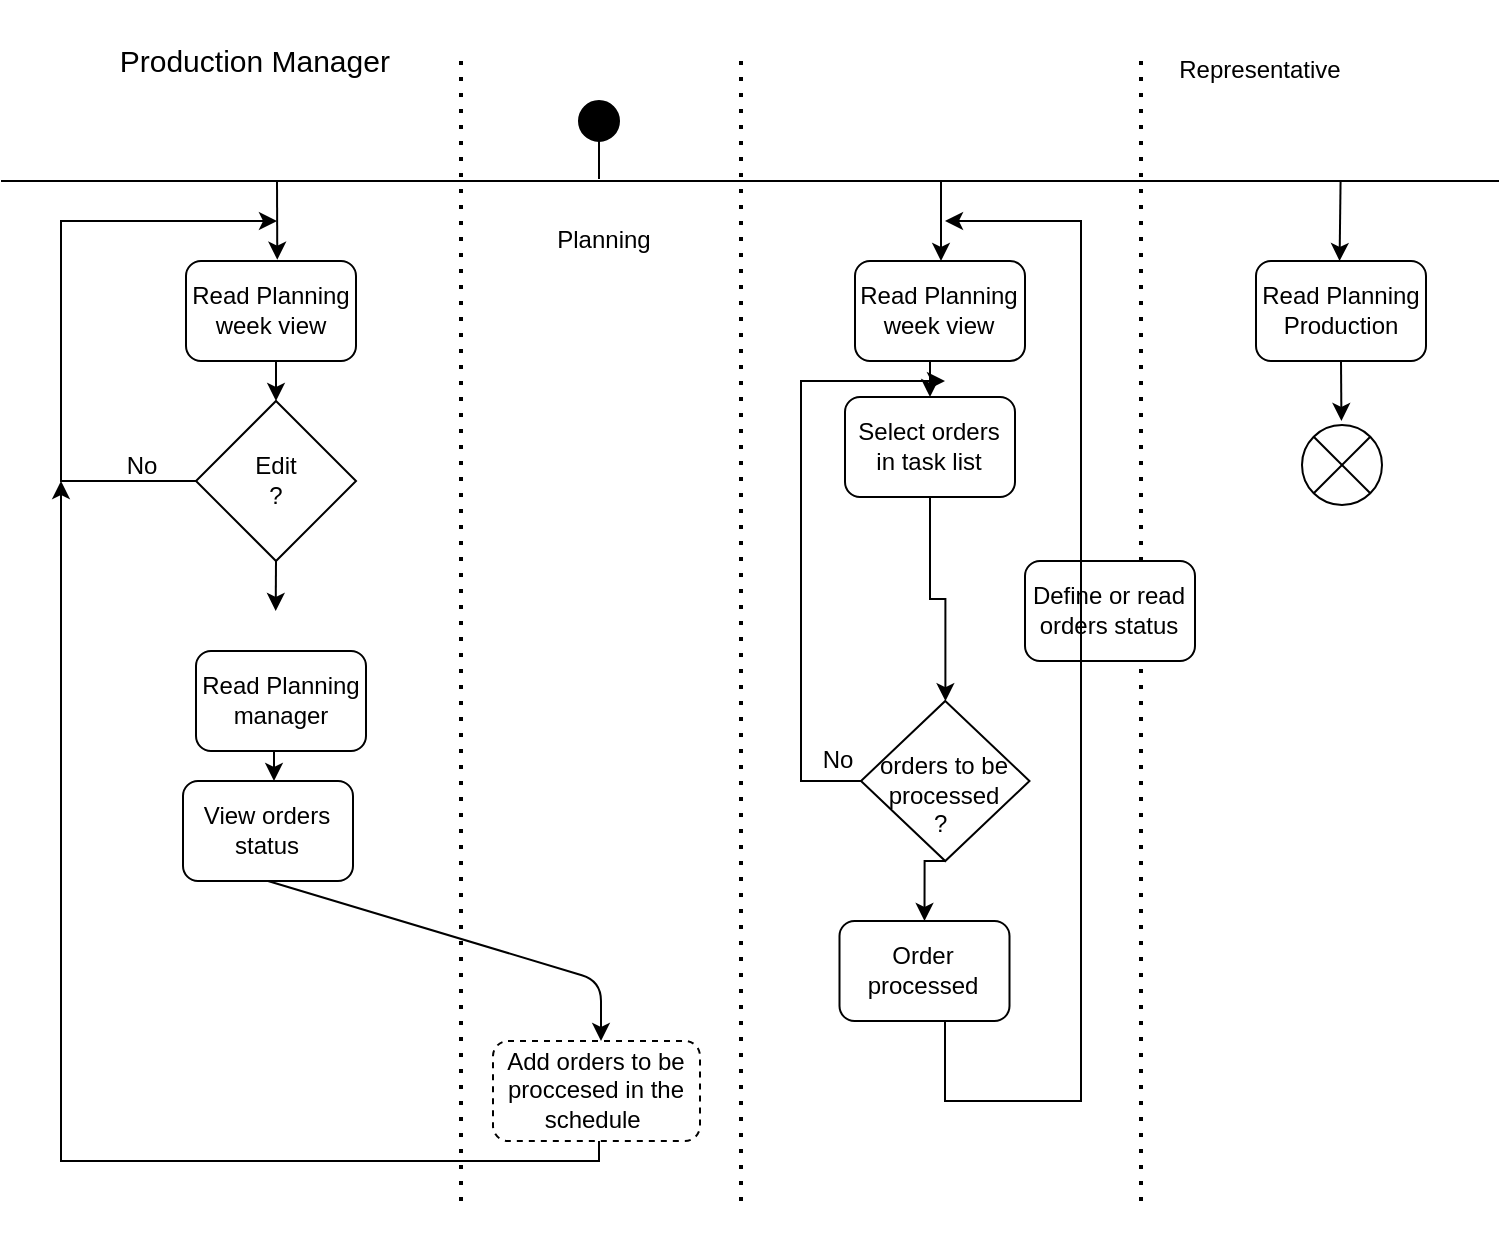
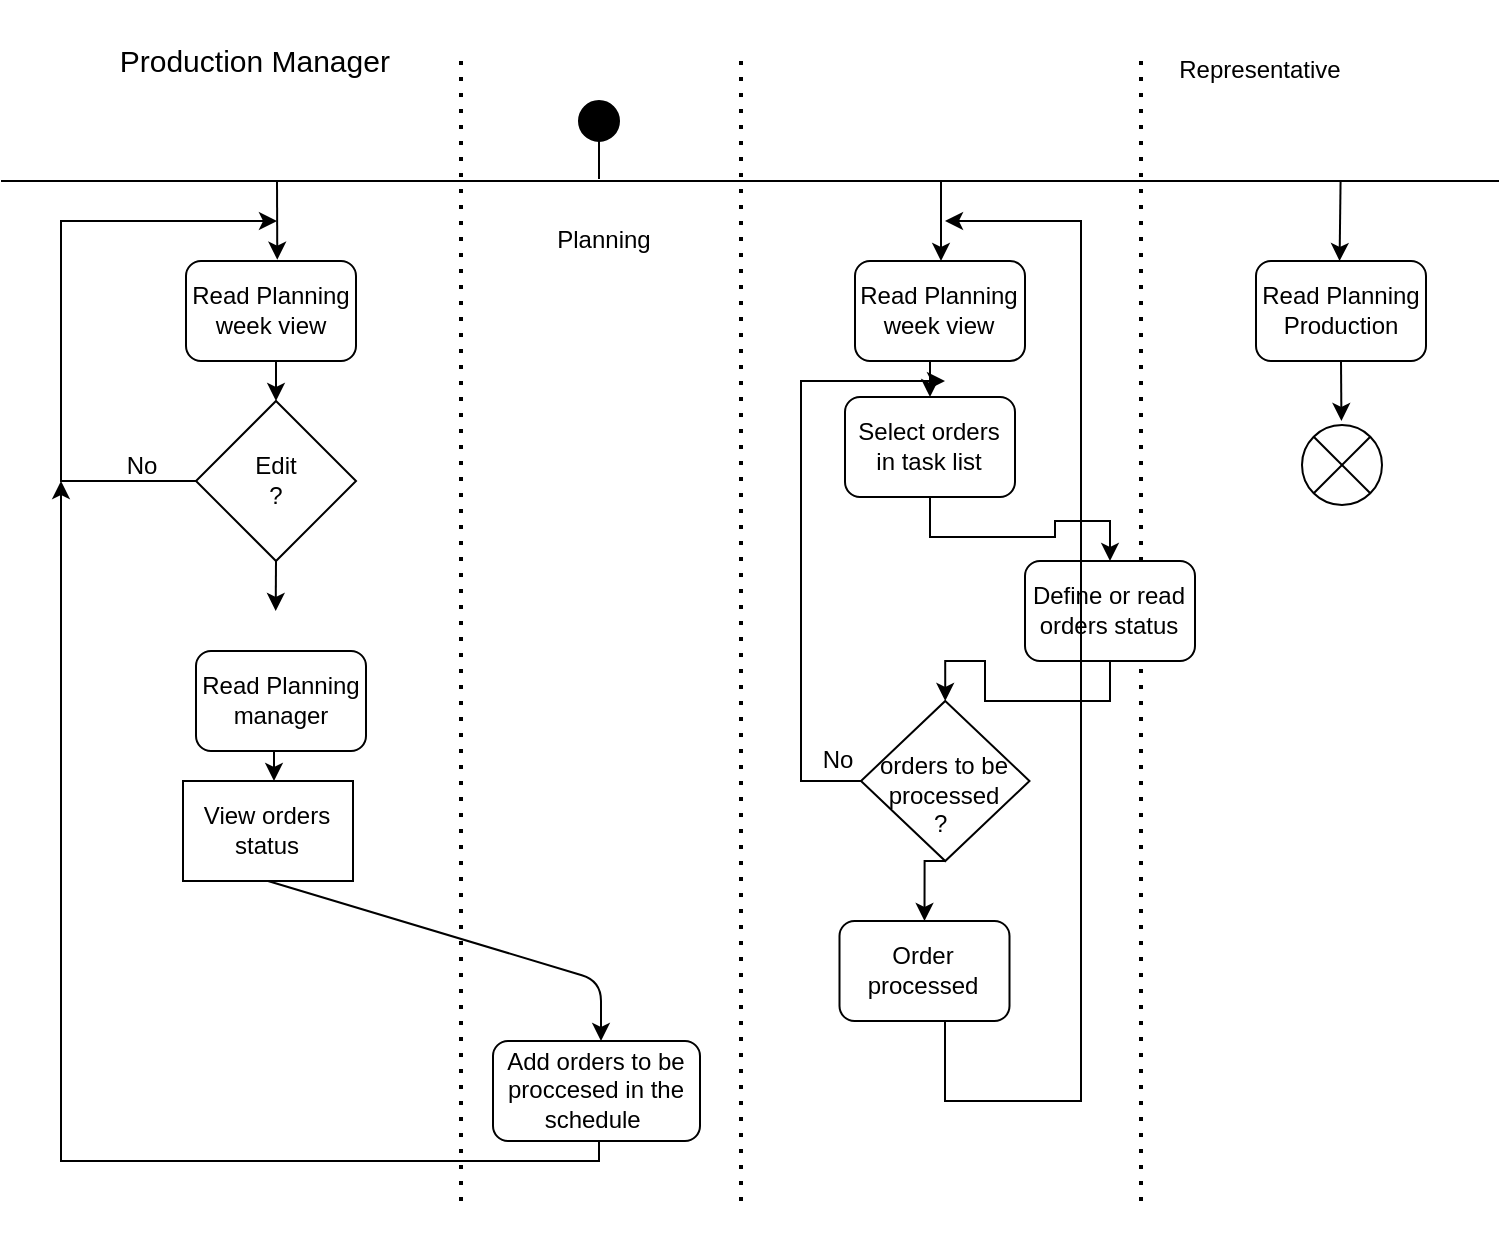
- <mxCell id="46" style="edgeStyle=orthogonalEdgeStyle;rounded=0;orthogonalLoop=1;jettySize=auto;html=1;exitX=0.5;exitY=1;exitDx=0;exitDy=0;" edge="1" parent="2" source="43" target="48"><mxGeometry relative="1" as="geometry" /></mxCell>
+ <mxCell id="46" style="edgeStyle=orthogonalEdgeStyle;rounded=0;orthogonalLoop=1;jettySize=auto;html=1;exitX=0.5;exitY=1;exitDx=0;exitDy=0;entryX=0.5;entryY=0;entryDx=0;entryDy=0;" edge="1" parent="2" source="43" target="45"><mxGeometry relative="1" as="geometry" /></mxCell>
+ <mxCell id="49" style="edgeStyle=orthogonalEdgeStyle;rounded=0;orthogonalLoop=1;jettySize=auto;html=1;exitX=0.5;exitY=1;exitDx=0;exitDy=0;entryX=0.5;entryY=0;entryDx=0;entryDy=0;" edge="1" parent="2" source="45" target="48"><mxGeometry relative="1" as="geometry" /></mxCell>
- <mxCell id="17" value="View orders status" style="rounded=1;whiteSpace=wrap;html=1;" vertex="1" parent="2"><mxGeometry x="61" y="370" width="85" height="50" as="geometry" /></mxCell>
+ <mxCell id="17" value="View orders status" style="whiteSpace=wrap;html=1;rounded=0;" vertex="1" parent="2"><mxGeometry x="61" y="370" width="85" height="50" as="geometry" /></mxCell>
- <mxCell id="19" value="Add orders to be proccesed in the schedule&amp;nbsp;" style="rounded=1;whiteSpace=wrap;html=1;dashed=1;" vertex="1" parent="2"><mxGeometry x="216" y="500" width="103.5" height="50" as="geometry" /></mxCell>
+ <mxCell id="19" value="Add orders to be proccesed in the schedule&amp;nbsp;" style="rounded=1;whiteSpace=wrap;html=1;" vertex="1" parent="2"><mxGeometry x="216" y="500" width="103.5" height="50" as="geometry" /></mxCell>
